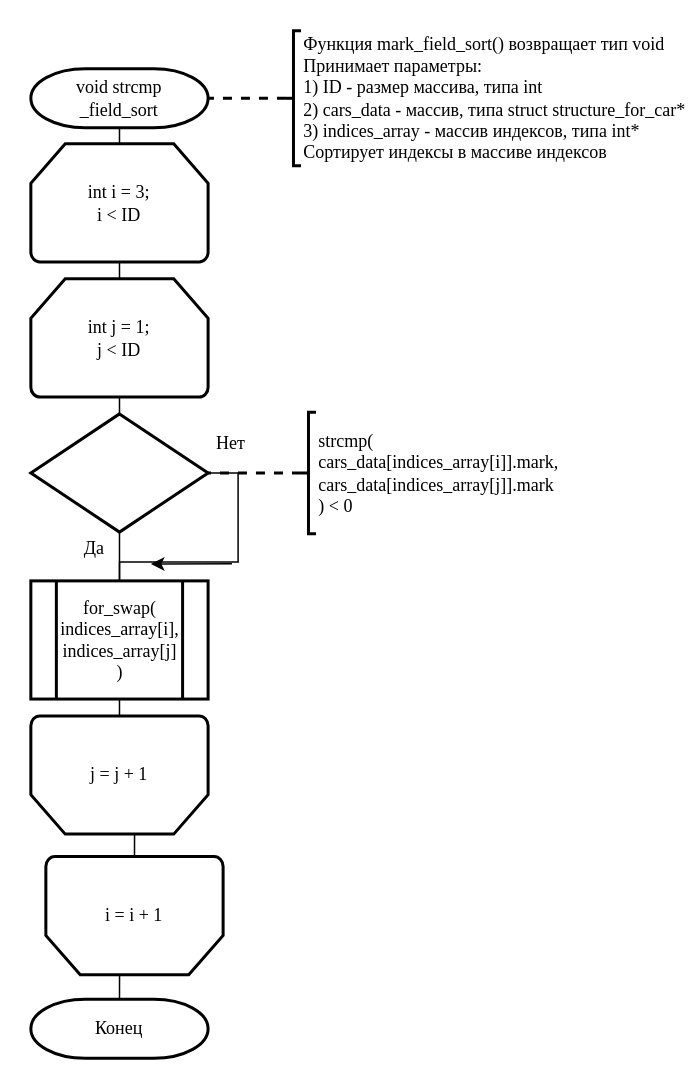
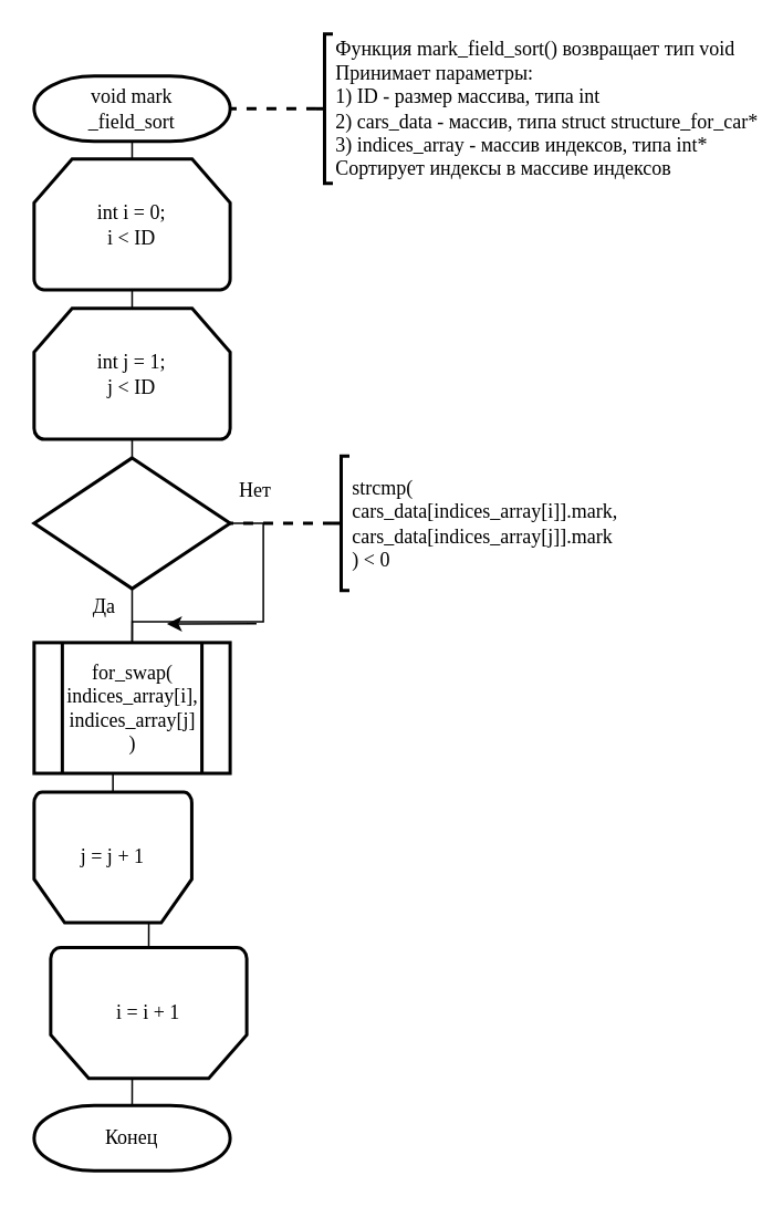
- <mxCell id="3" value="&lt;font face=&quot;Times New Roman&quot;&gt;void strcmp&lt;br&gt;_field_sort&lt;/font&gt;" style="strokeWidth=2;html=1;shape=mxgraph.flowchart.terminator;whiteSpace=wrap;" parent="1" vertex="1"><mxGeometry x="20" y="45.32" width="118.11" height="39.37" as="geometry" /></mxCell>
+ <mxCell id="3" value="&lt;font face=&quot;Times New Roman&quot;&gt;void mark&lt;br&gt;_field_sort&lt;/font&gt;" style="strokeWidth=2;html=1;shape=mxgraph.flowchart.terminator;whiteSpace=wrap;" parent="1" vertex="1"><mxGeometry x="20" y="45.32" width="118.11" height="39.37" as="geometry" /></mxCell>
- <mxCell id="5" value="&lt;font face=&quot;Times New Roman&quot;&gt;int i = 3;&lt;br&gt;i &amp;lt; ID&lt;/font&gt;" style="strokeWidth=2;html=1;shape=mxgraph.flowchart.loop_limit;whiteSpace=wrap;" parent="1" vertex="1"><mxGeometry x="20" y="95.32" width="118.11" height="78.74" as="geometry" /></mxCell>
+ <mxCell id="5" value="&lt;font face=&quot;Times New Roman&quot;&gt;int i = 0;&lt;br&gt;i &amp;lt; ID&lt;/font&gt;" style="strokeWidth=2;html=1;shape=mxgraph.flowchart.loop_limit;whiteSpace=wrap;" parent="1" vertex="1"><mxGeometry x="20" y="95.32" width="118.11" height="78.74" as="geometry" /></mxCell>
- <mxCell id="14" value="&lt;font face=&quot;Times New Roman&quot;&gt;j = j + 1&lt;/font&gt;" style="strokeWidth=2;html=1;shape=mxgraph.flowchart.loop_limit;whiteSpace=wrap;flipV=1;" parent="1" vertex="1"><mxGeometry x="20" y="476.58" width="118.11" height="78.74" as="geometry" /></mxCell>
+ <mxCell id="14" value="&lt;font face=&quot;Times New Roman&quot;&gt;j = j + 1&lt;/font&gt;" style="strokeWidth=2;html=1;shape=mxgraph.flowchart.loop_limit;whiteSpace=wrap;flipV=1;" parent="1" vertex="1"><mxGeometry x="20" y="476.58" width="95" height="78.74" as="geometry" /></mxCell>
